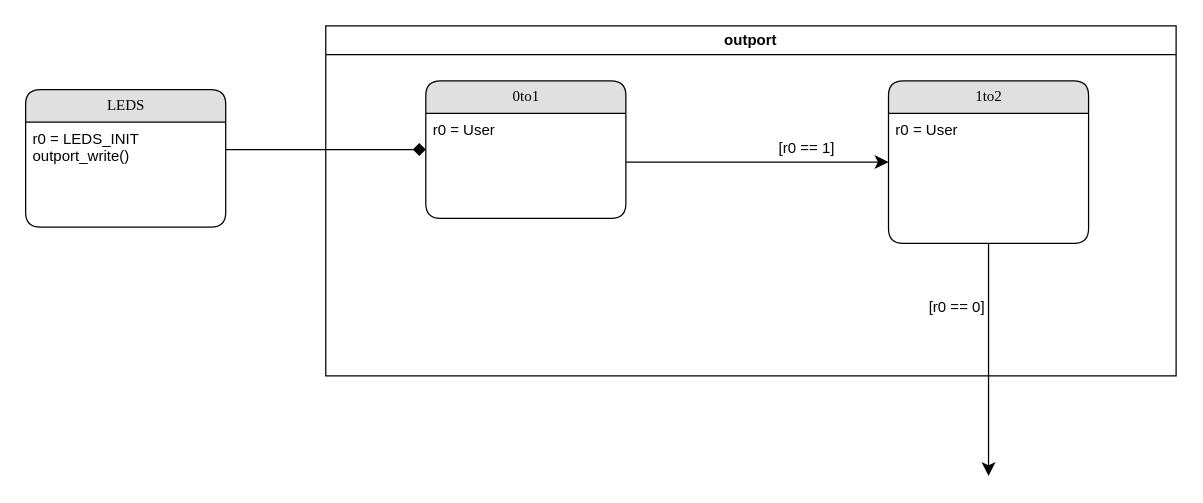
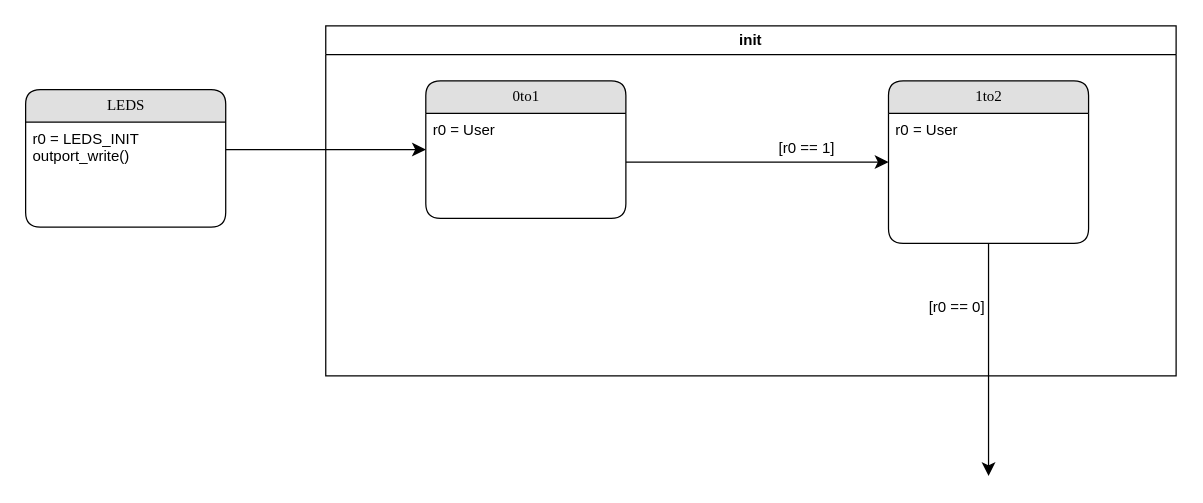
- <mxCell id="6" value="outport" style="swimlane;whiteSpace=wrap;html=1;" vertex="1" parent="1"><mxGeometry x="260" y="20" width="680" height="280" as="geometry" /></mxCell>
+ <mxCell id="6" value="init" style="swimlane;whiteSpace=wrap;html=1;" vertex="1" parent="1"><mxGeometry x="260" y="20" width="680" height="280" as="geometry" /></mxCell>
- <mxCell id="11" style="edgeStyle=orthogonalEdgeStyle;html=1;labelBackgroundColor=none;startFill=0;startSize=8;endFill=1;endSize=8;fontFamily=Verdana;fontSize=12;exitX=1;exitY=0.5;entryX=0;entryY=0.5;entryDx=0;entryDy=0;exitDx=0;exitDy=0;endArrow=diamond;" edge="1" parent="1" source="13" target="7"><mxGeometry relative="1" as="geometry"><Array as="points" /><mxPoint y="128.5" as="sourcePoint" x="150" /><mxPoint x="310" y="190" as="targetPoint" /></mxGeometry></mxCell>
+ <mxCell id="11" style="edgeStyle=orthogonalEdgeStyle;html=1;labelBackgroundColor=none;startFill=0;startSize=8;endFill=1;endSize=8;fontFamily=Verdana;fontSize=12;exitX=1;exitY=0.5;entryX=0;entryY=0.5;entryDx=0;entryDy=0;exitDx=0;exitDy=0;" edge="1" parent="1" source="13" target="7"><mxGeometry relative="1" as="geometry"><Array as="points" /><mxPoint y="128.5" as="sourcePoint" x="150" /><mxPoint x="310" y="190" as="targetPoint" /></mxGeometry></mxCell>
